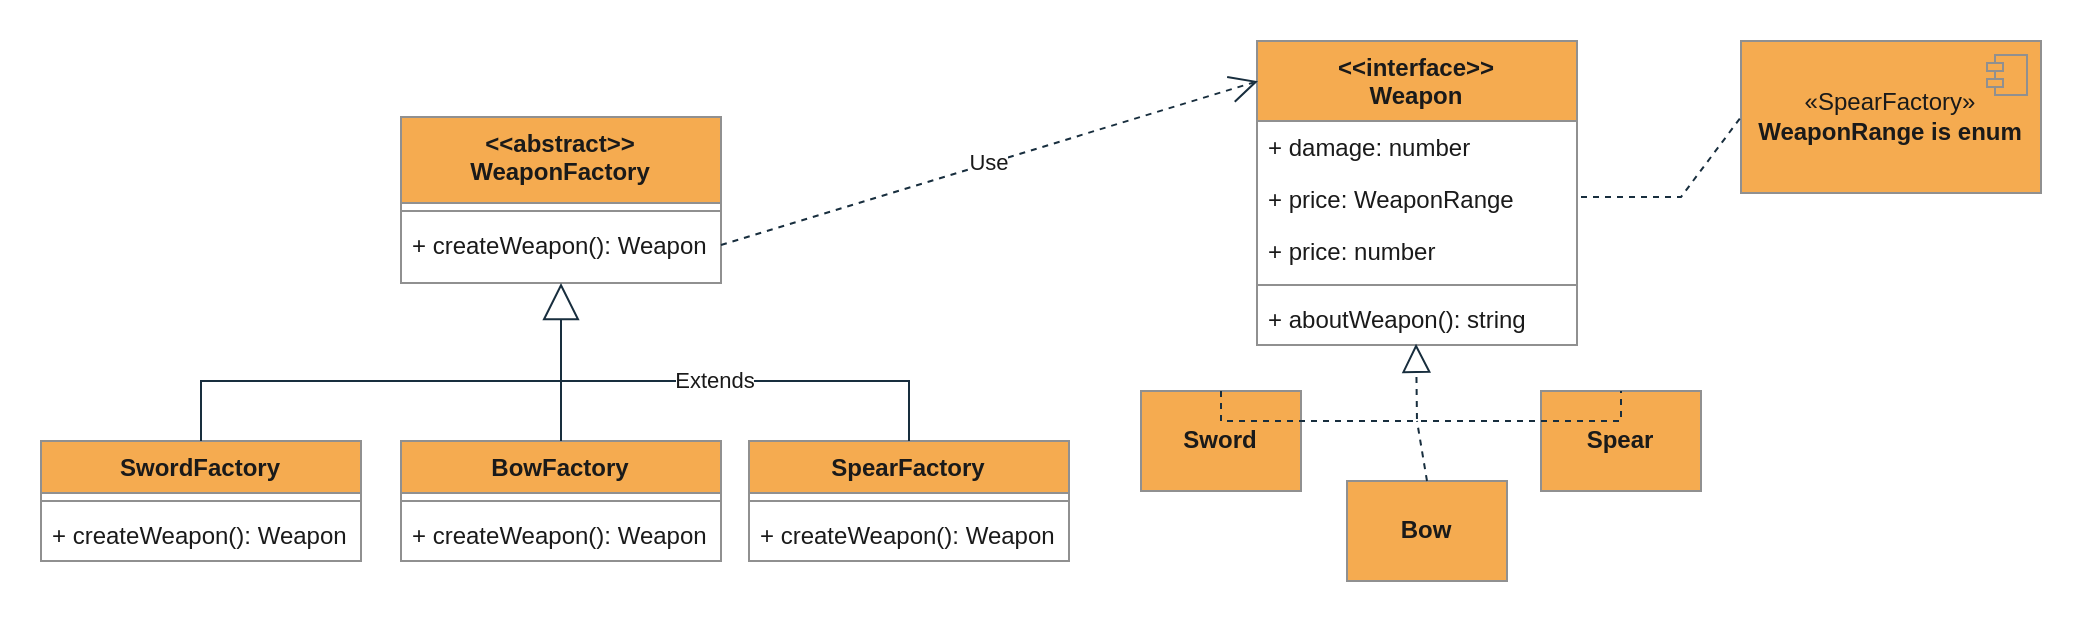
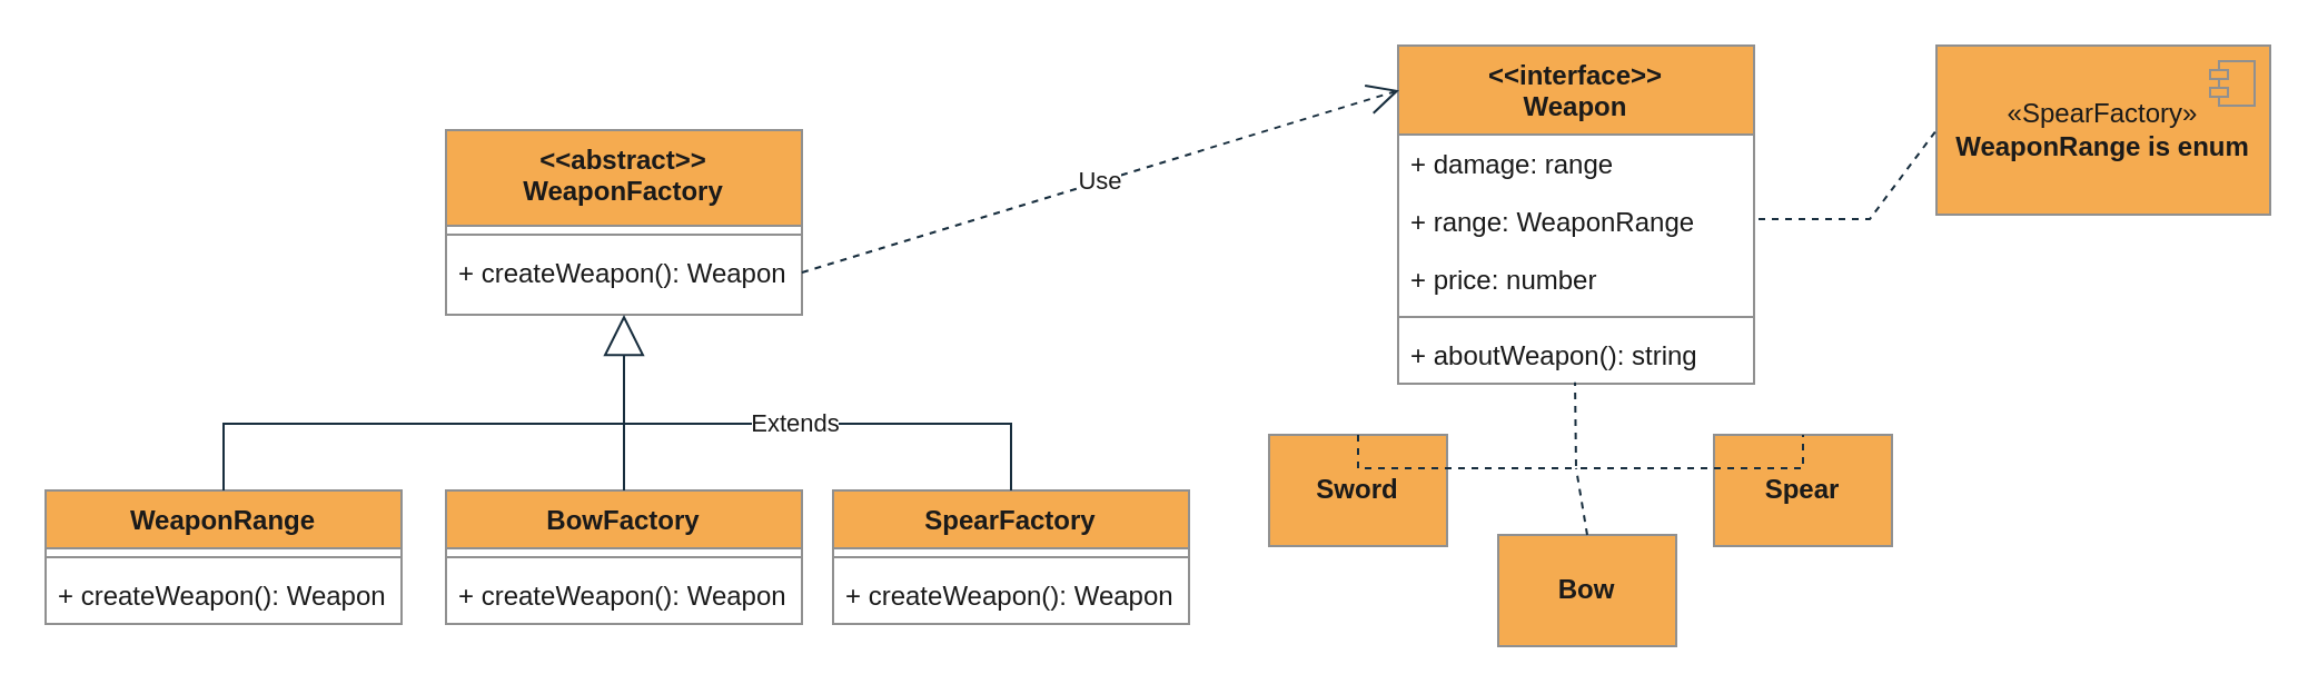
- <mxCell id="6" value="+ damage: number" style="text;align=left;verticalAlign=top;spacingLeft=4;spacingRight=4;overflow=hidden;rotatable=0;points=[[0,0.5],[1,0.5]];portConstraint=eastwest;labelBackgroundColor=none;fontColor=#1A1A1A;" parent="5" vertex="1"><mxGeometry y="40" width="160" height="26" as="geometry" /></mxCell>
+ <mxCell id="6" value="+ damage: range" style="text;align=left;verticalAlign=top;spacingLeft=4;spacingRight=4;overflow=hidden;rotatable=0;points=[[0,0.5],[1,0.5]];portConstraint=eastwest;labelBackgroundColor=none;fontColor=#1A1A1A;" parent="5" vertex="1"><mxGeometry y="40" width="160" height="26" as="geometry" /></mxCell>
- <mxCell id="7" value="+ price: WeaponRange&#10;" style="text;align=left;verticalAlign=top;spacingLeft=4;spacingRight=4;overflow=hidden;rotatable=0;points=[[0,0.5],[1,0.5]];portConstraint=eastwest;rounded=0;shadow=0;html=0;labelBackgroundColor=none;fontColor=#1A1A1A;" parent="5" vertex="1"><mxGeometry y="66" width="160" height="26" as="geometry" /></mxCell>
+ <mxCell id="7" value="+ range: WeaponRange&#10;" style="text;align=left;verticalAlign=top;spacingLeft=4;spacingRight=4;overflow=hidden;rotatable=0;points=[[0,0.5],[1,0.5]];portConstraint=eastwest;rounded=0;shadow=0;html=0;labelBackgroundColor=none;fontColor=#1A1A1A;" parent="5" vertex="1"><mxGeometry y="66" width="160" height="26" as="geometry" /></mxCell>
- <mxCell id="19" value="" style="endArrow=block;dashed=1;endFill=0;endSize=12;html=1;rounded=0;strokeColor=#182E3E;fontColor=#1A1A1A;entryX=0.497;entryY=0.976;entryDx=0;entryDy=0;entryPerimeter=0;exitX=0.5;exitY=0;exitDx=0;exitDy=0;" edge="1" parent="1" source="17" target="10"><mxGeometry width="160" relative="1" as="geometry"><mxPoint x="490" y="200" as="sourcePoint" /><mxPoint x="650" y="200" as="targetPoint" /><Array as="points"><mxPoint x="610" y="210" /><mxPoint x="708" y="210" /></Array></mxGeometry></mxCell>
+ <mxCell id="19" value="" style="endArrow=none;dashed=1;endFill=0;endSize=12;html=1;rounded=0;strokeColor=#182E3E;fontColor=#1A1A1A;entryX=0.497;entryY=0.976;entryDx=0;entryDy=0;entryPerimeter=0;exitX=0.5;exitY=0;exitDx=0;exitDy=0;" edge="1" parent="1" source="17" target="10"><mxGeometry width="160" relative="1" as="geometry"><mxPoint x="490" y="200" as="sourcePoint" /><mxPoint x="650" y="200" as="targetPoint" /><Array as="points"><mxPoint x="610" y="210" /><mxPoint x="708" y="210" /></Array></mxGeometry></mxCell>
- <mxCell id="22" value="SwordFactory" style="swimlane;fontStyle=1;align=center;verticalAlign=top;childLayout=stackLayout;horizontal=1;startSize=26;horizontalStack=0;resizeParent=1;resizeParentMax=0;resizeLast=0;collapsible=1;marginBottom=0;whiteSpace=wrap;html=1;strokeColor=#909090;fontColor=#1A1A1A;fillColor=#F5AB50;" vertex="1" parent="1"><mxGeometry x="20" y="220" width="160" height="60" as="geometry" /></mxCell>
+ <mxCell id="22" value="WeaponRange" style="swimlane;fontStyle=1;align=center;verticalAlign=top;childLayout=stackLayout;horizontal=1;startSize=26;horizontalStack=0;resizeParent=1;resizeParentMax=0;resizeLast=0;collapsible=1;marginBottom=0;whiteSpace=wrap;html=1;strokeColor=#909090;fontColor=#1A1A1A;fillColor=#F5AB50;" vertex="1" parent="1"><mxGeometry x="20" y="220" width="160" height="60" as="geometry" /></mxCell>
